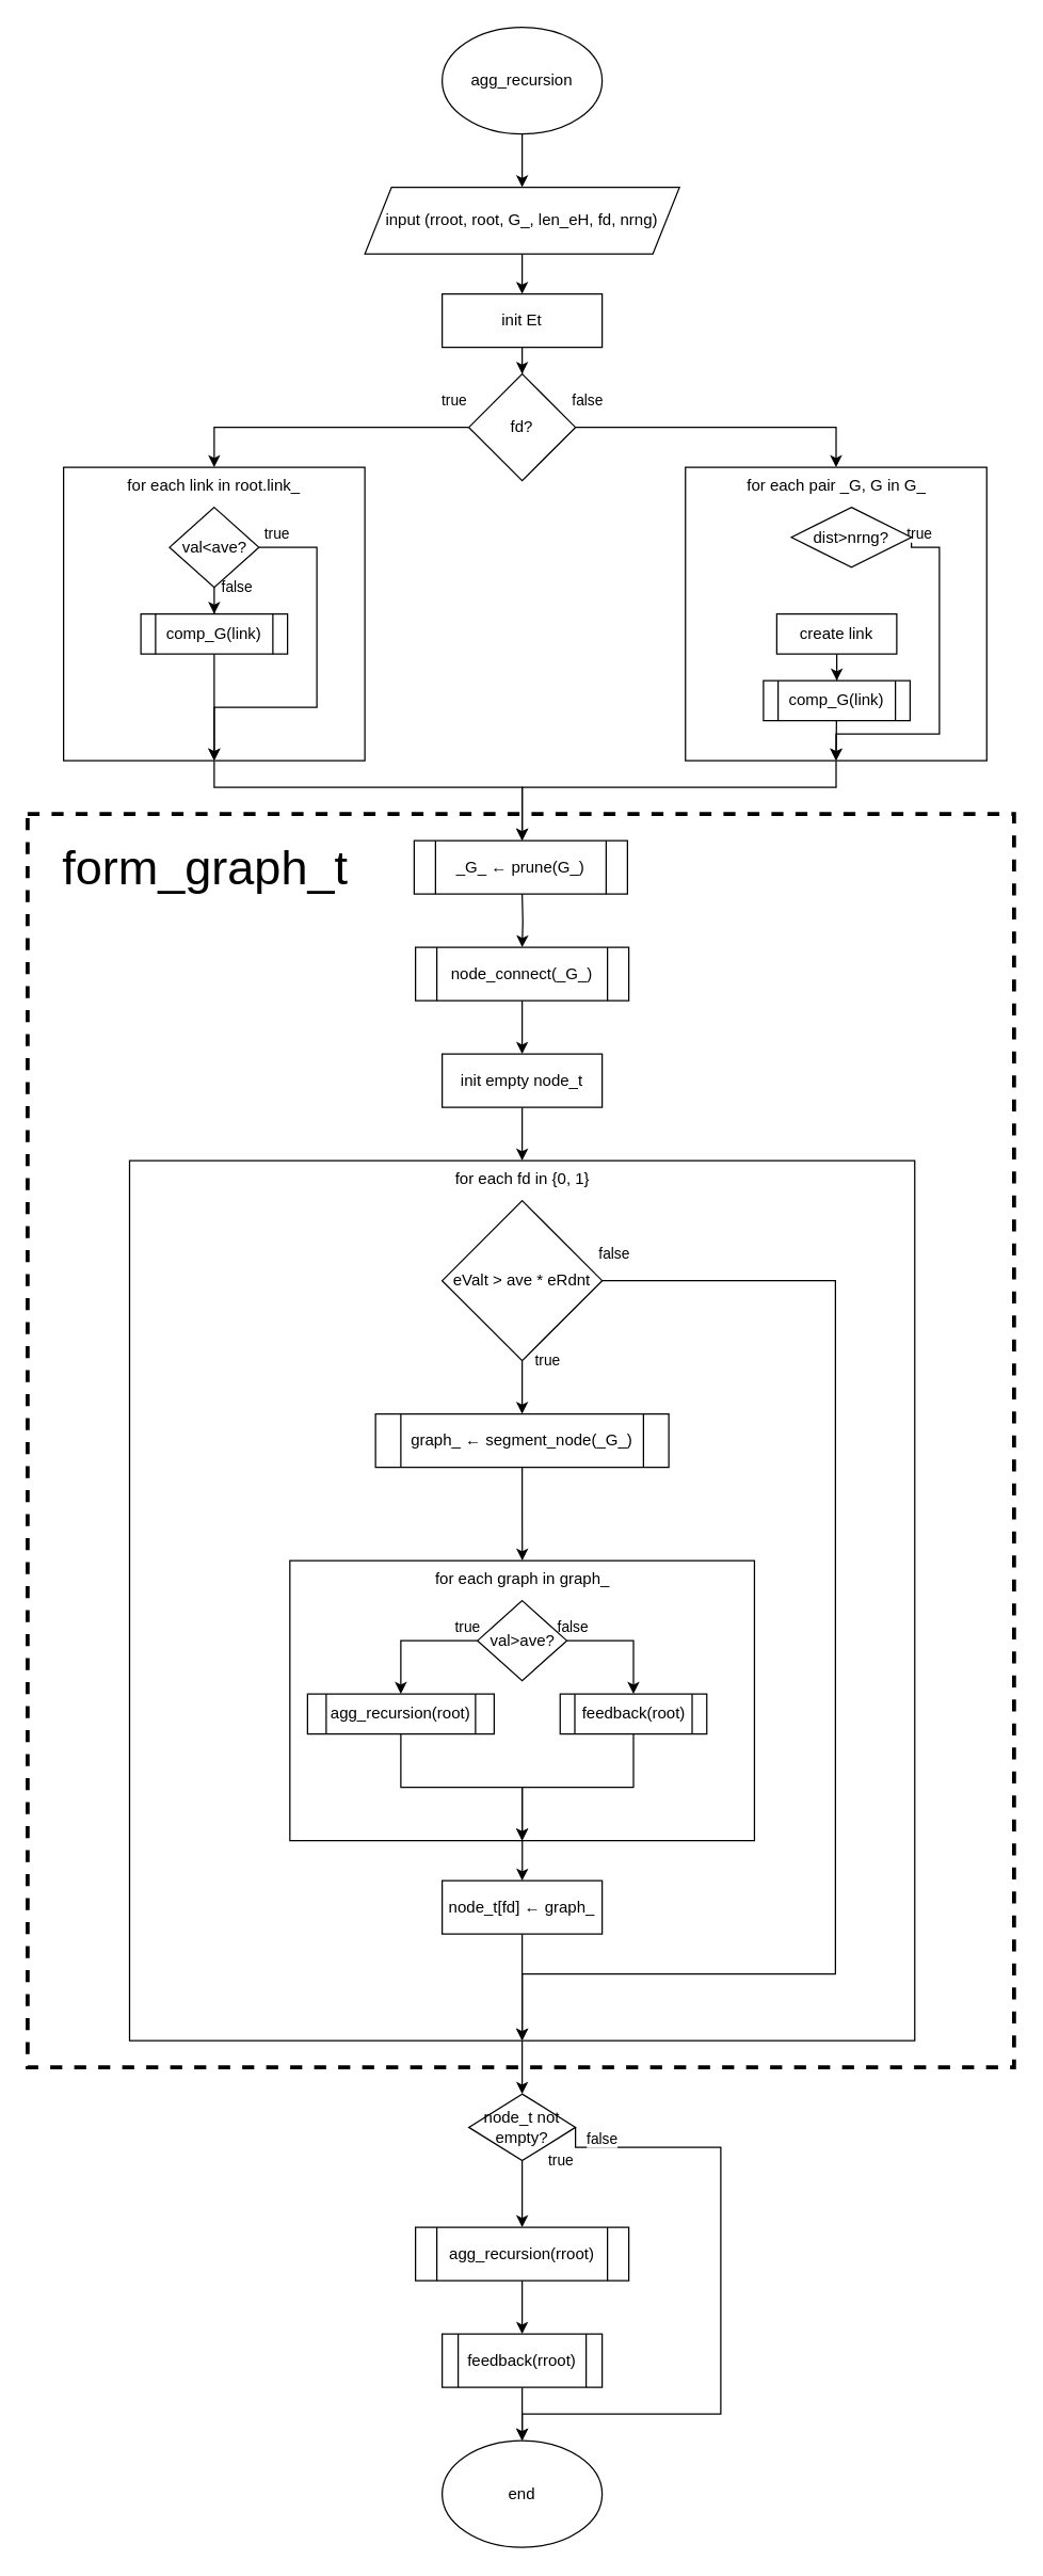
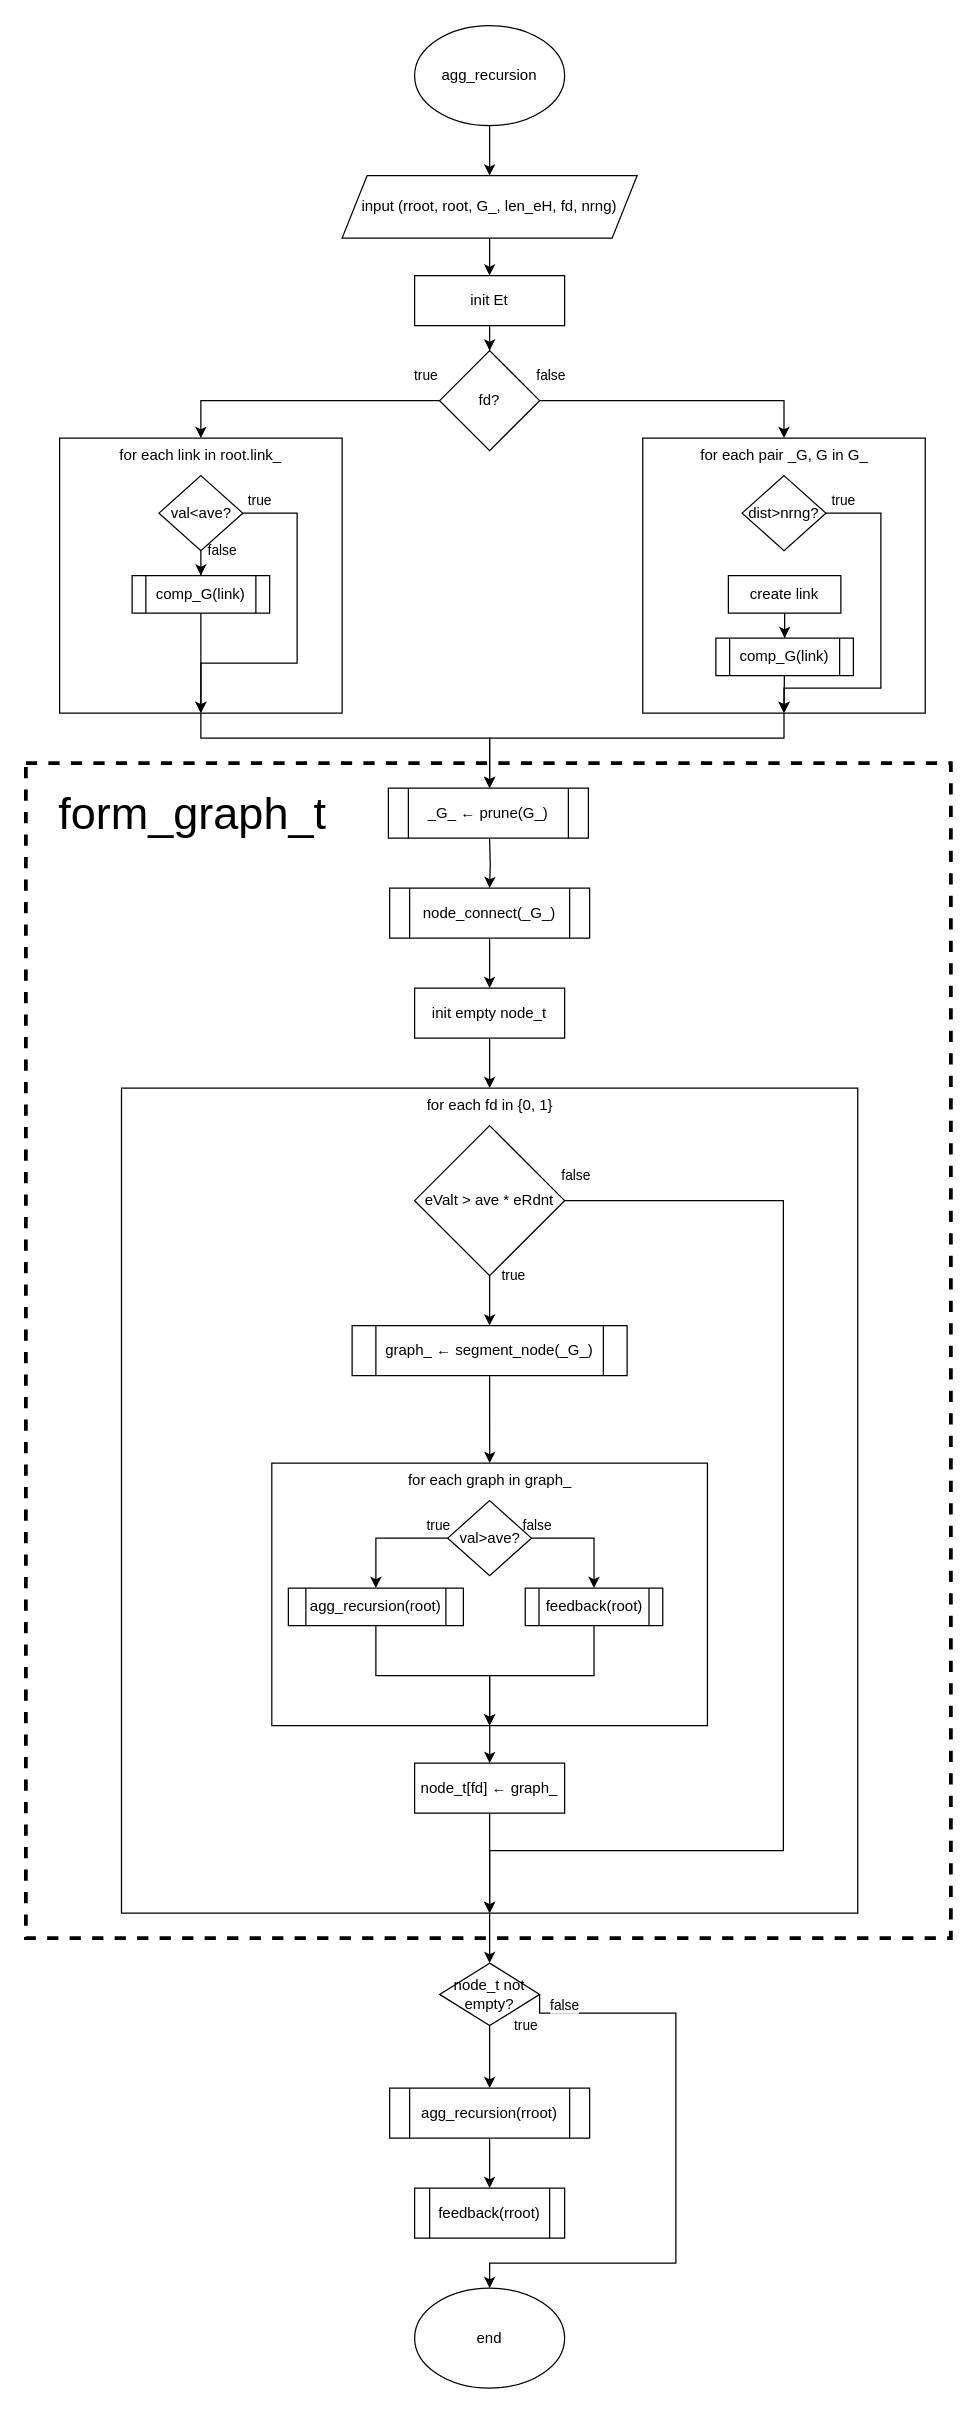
- <mxCell id="22" value="dist&amp;gt;nrng?" style="rhombus;whiteSpace=wrap;html=1;" parent="1" vertex="1"><mxGeometry x="593" y="380" width="90" height="45" as="geometry" /></mxCell>
+ <mxCell id="22" value="dist&amp;gt;nrng?" style="rhombus;whiteSpace=wrap;html=1;" parent="1" vertex="1"><mxGeometry x="593" y="380" width="67" height="60" as="geometry" /></mxCell>
- <mxCell id="31" style="edgeStyle=orthogonalEdgeStyle;rounded=0;orthogonalLoop=1;jettySize=auto;html=1;exitX=0.5;exitY=1;exitDx=0;exitDy=0;entryX=0.5;entryY=0;entryDx=0;entryDy=0;" parent="1" source="32" target="4" edge="1"><mxGeometry relative="1" as="geometry" /></mxCell>
